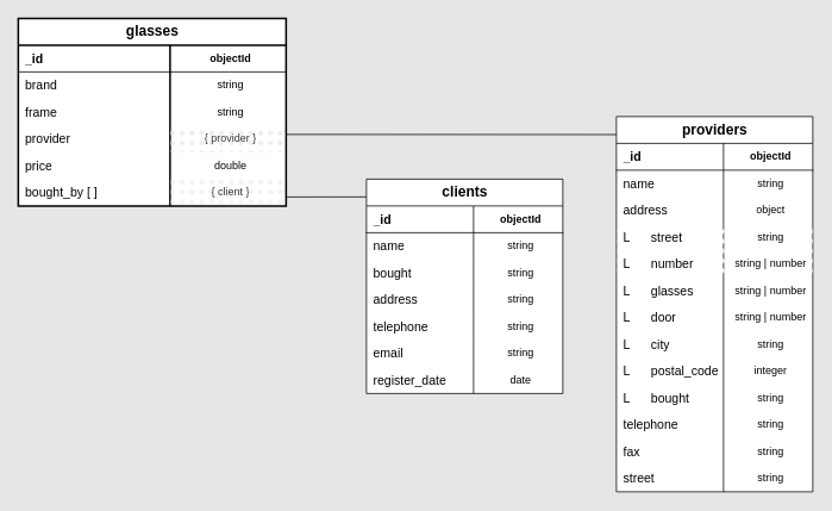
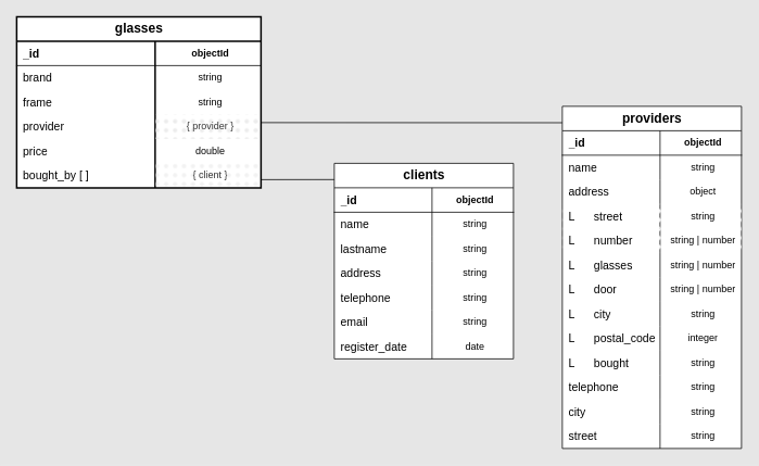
- <mxCell id="10" value="bought" style="shape=partialRectangle;connectable=0;fillColor=none;top=0;left=0;bottom=0;right=0;align=left;spacingLeft=6;overflow=hidden;whiteSpace=wrap;html=1;fontFamily=Helvetica;fontSize=14;" vertex="1" parent="9"><mxGeometry width="120" height="30" as="geometry"><mxRectangle width="120" height="30" as="alternateBounds" /></mxGeometry></mxCell>
+ <mxCell id="10" value="lastname" style="shape=partialRectangle;connectable=0;fillColor=none;top=0;left=0;bottom=0;right=0;align=left;spacingLeft=6;overflow=hidden;whiteSpace=wrap;html=1;fontFamily=Helvetica;fontSize=14;" vertex="1" parent="9"><mxGeometry width="120" height="30" as="geometry"><mxRectangle width="120" height="30" as="alternateBounds" /></mxGeometry></mxCell>
- <mxCell id="78" value="fax" style="shape=partialRectangle;connectable=0;fillColor=none;top=0;left=0;bottom=0;right=0;align=left;spacingLeft=6;overflow=hidden;whiteSpace=wrap;html=1;fontFamily=Helvetica;fontSize=14;" parent="77" vertex="1"><mxGeometry width="120" height="30" as="geometry"><mxRectangle width="120" height="30" as="alternateBounds" /></mxGeometry></mxCell>
+ <mxCell id="78" value="city" style="shape=partialRectangle;connectable=0;fillColor=none;top=0;left=0;bottom=0;right=0;align=left;spacingLeft=6;overflow=hidden;whiteSpace=wrap;html=1;fontFamily=Helvetica;fontSize=14;" parent="77" vertex="1"><mxGeometry width="120" height="30" as="geometry"><mxRectangle width="120" height="30" as="alternateBounds" /></mxGeometry></mxCell>
